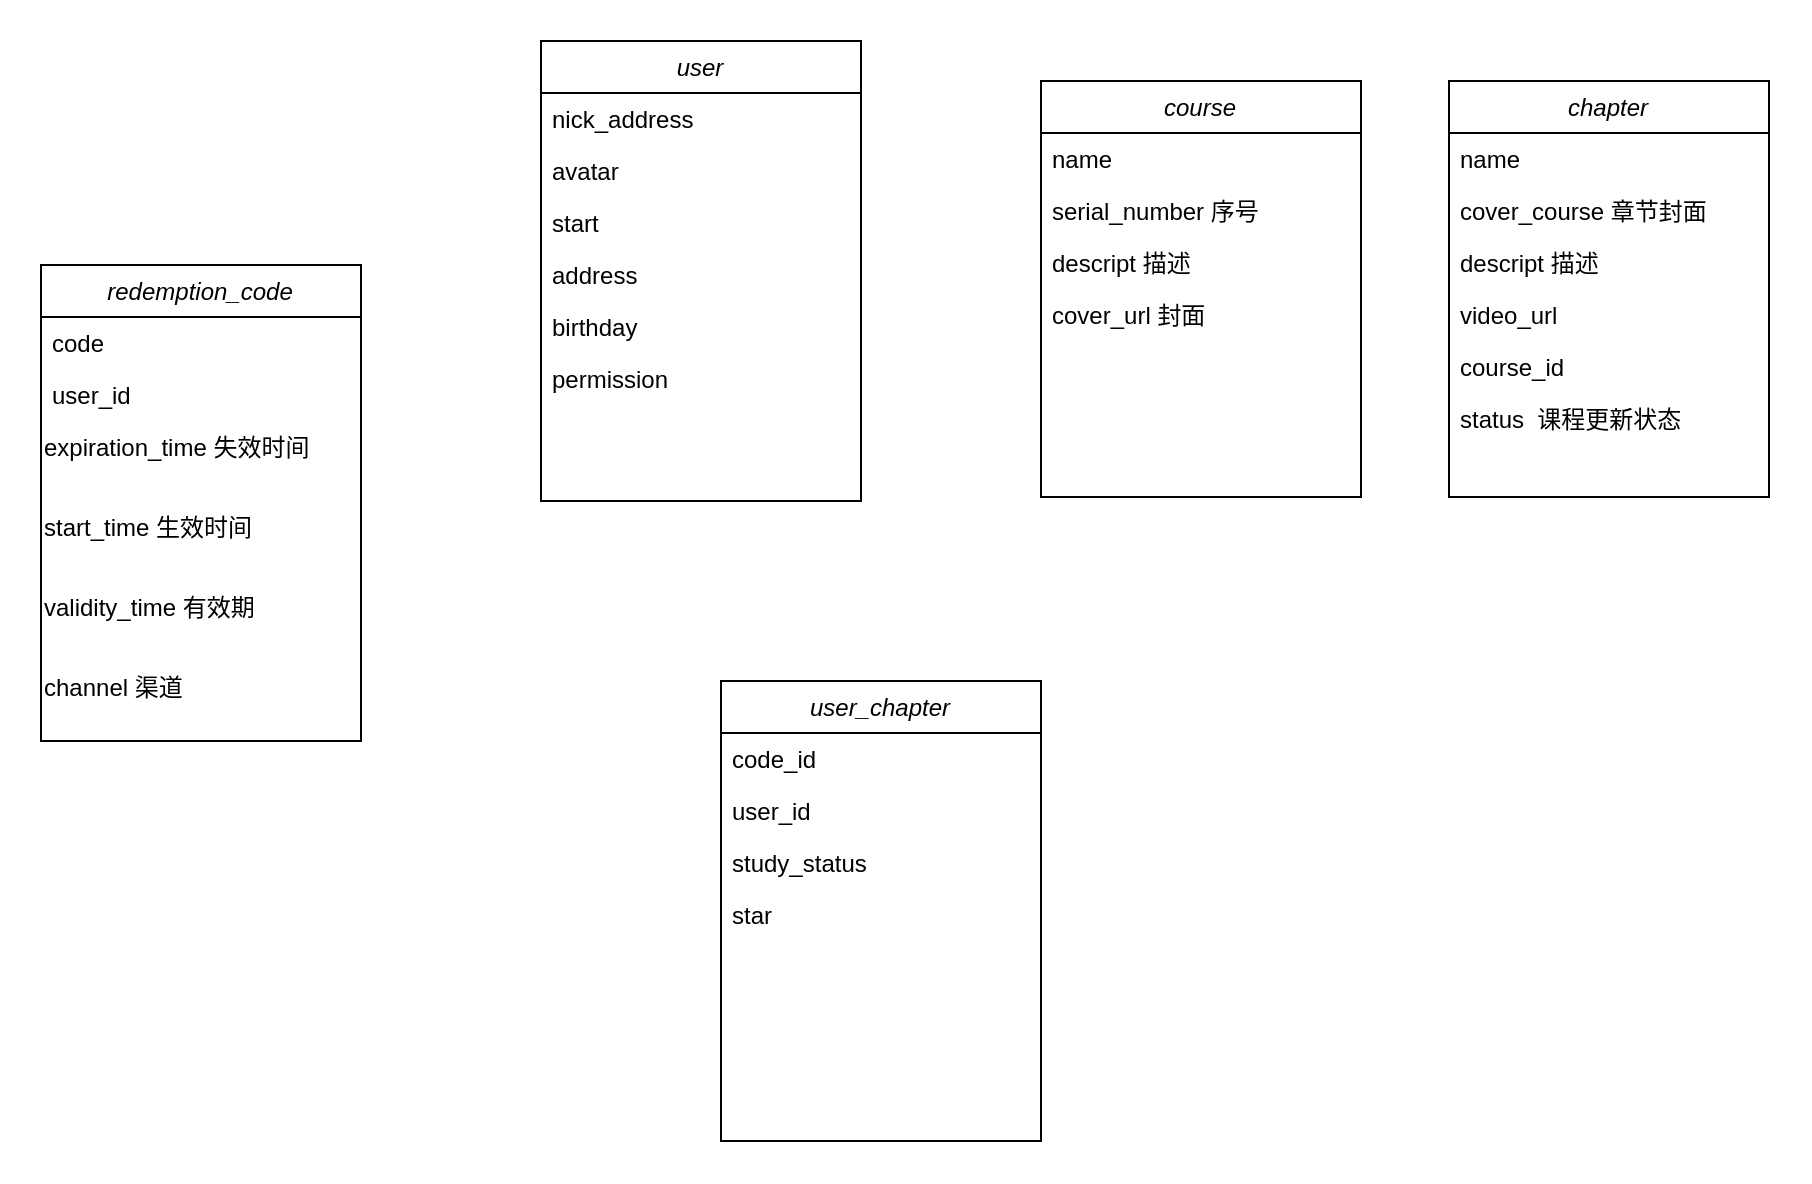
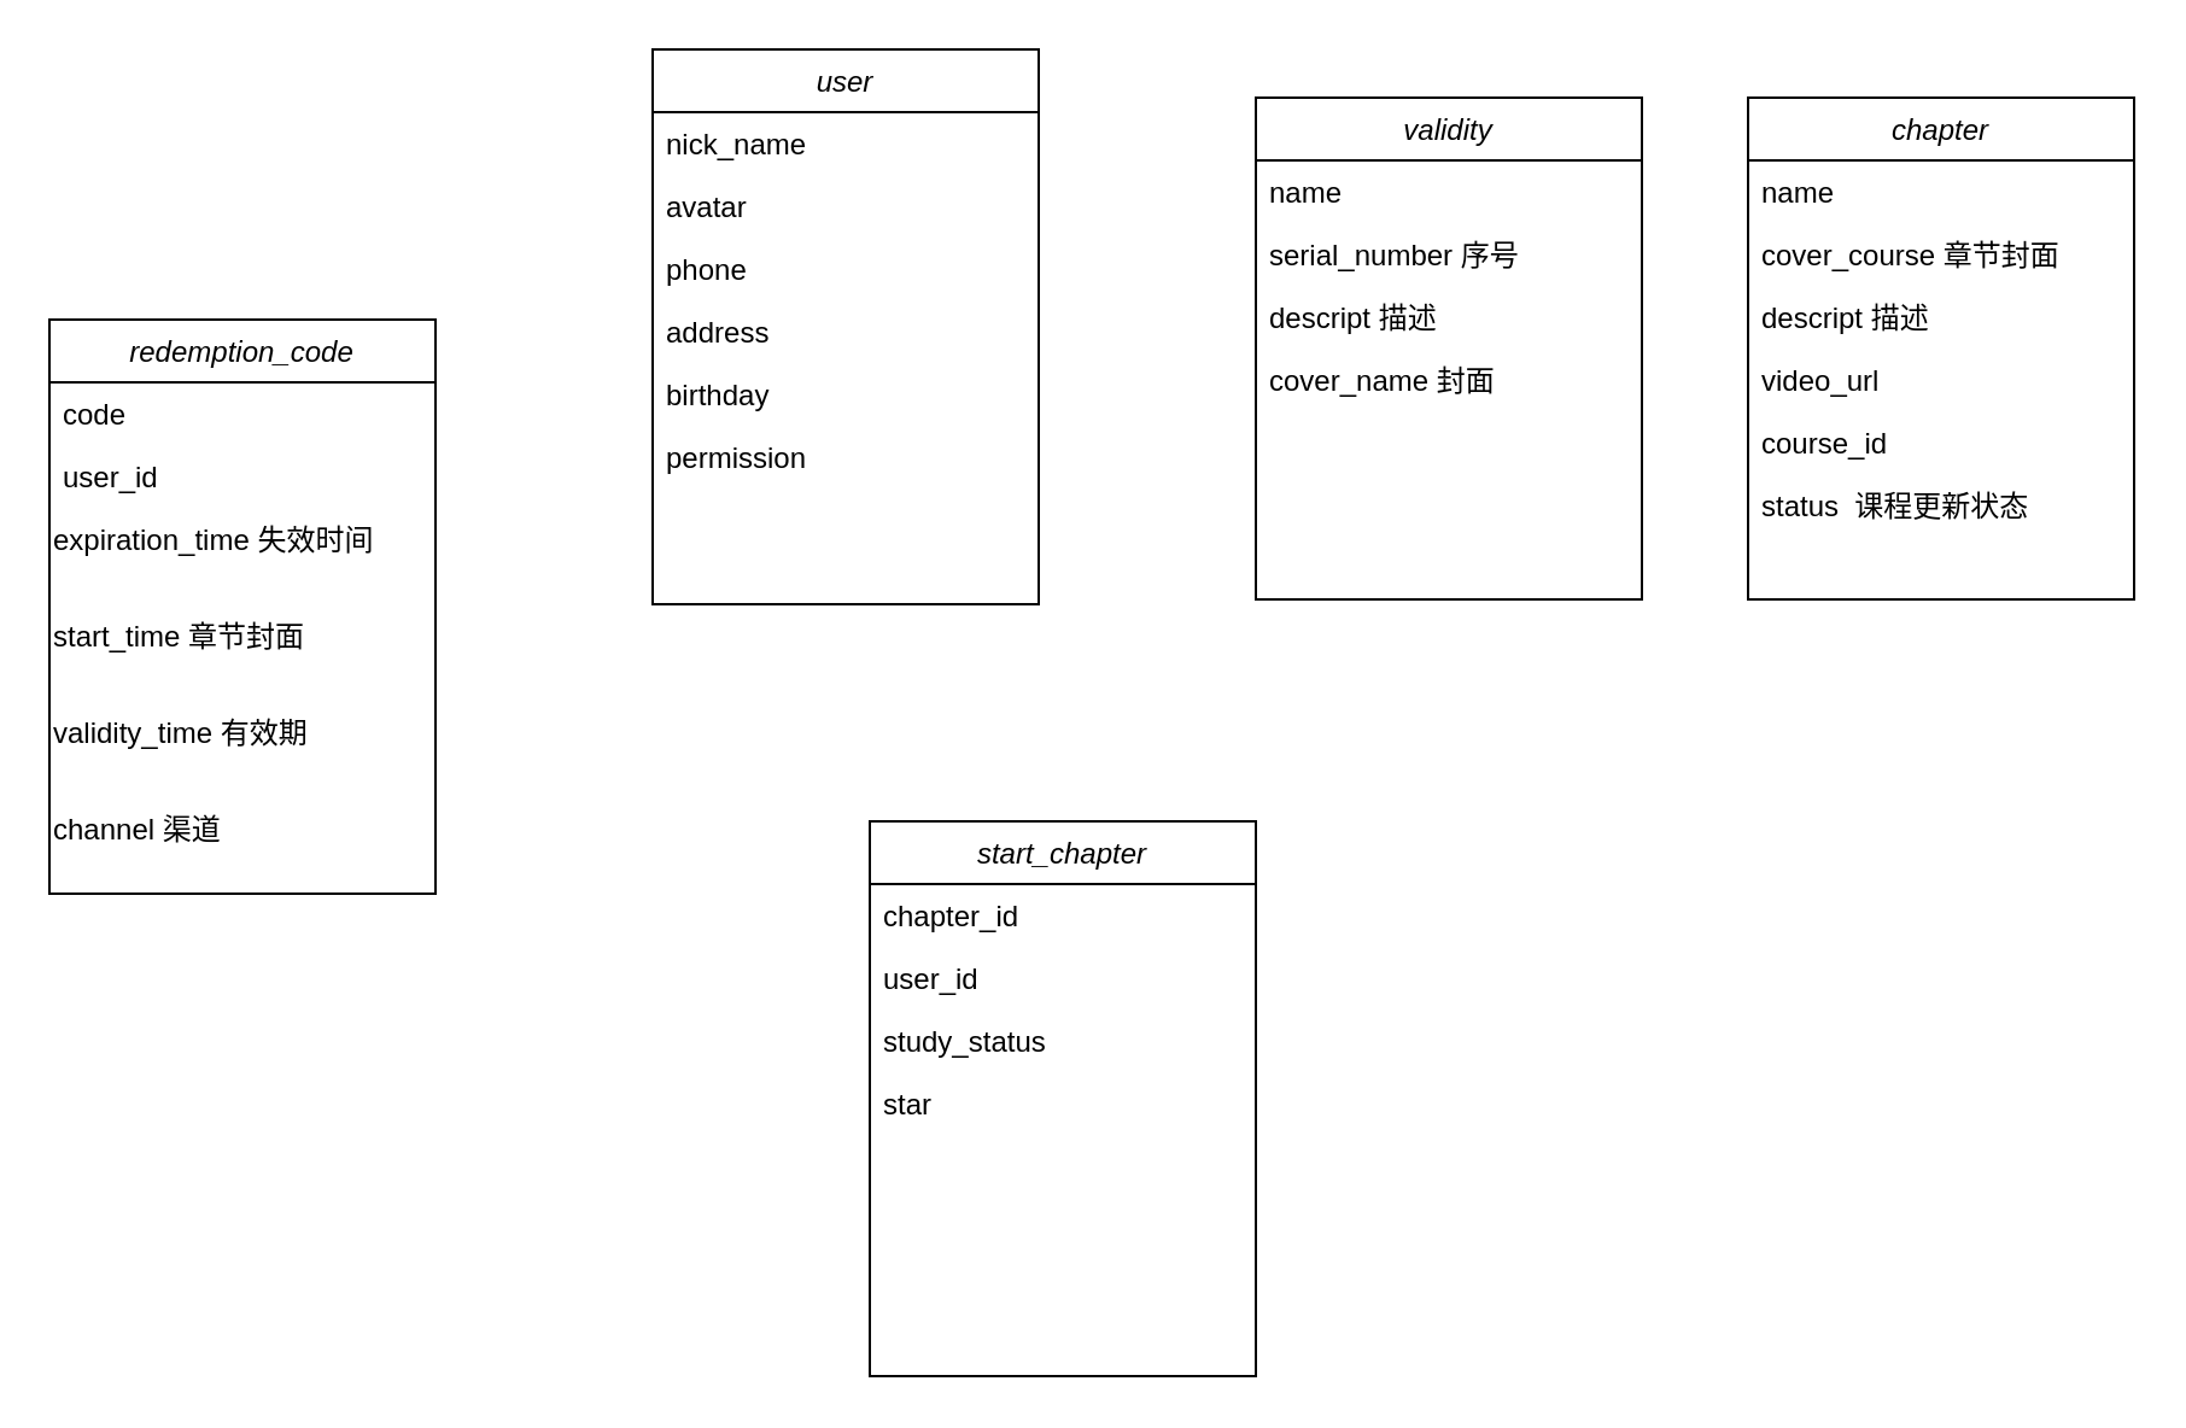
- <mxCell id="9" value="course" style="swimlane;fontStyle=2;align=center;verticalAlign=top;childLayout=stackLayout;horizontal=1;startSize=26;horizontalStack=0;resizeParent=1;resizeLast=0;collapsible=1;marginBottom=0;rounded=0;shadow=0;strokeWidth=1;" parent="1" vertex="1"><mxGeometry x="520" y="40" width="160" height="208" as="geometry"><mxRectangle x="220" y="120" width="160" height="26" as="alternateBounds" /></mxGeometry></mxCell>
+ <mxCell id="9" value="validity" style="swimlane;fontStyle=2;align=center;verticalAlign=top;childLayout=stackLayout;horizontal=1;startSize=26;horizontalStack=0;resizeParent=1;resizeLast=0;collapsible=1;marginBottom=0;rounded=0;shadow=0;strokeWidth=1;" parent="1" vertex="1"><mxGeometry x="520" y="40" width="160" height="208" as="geometry"><mxRectangle x="220" y="120" width="160" height="26" as="alternateBounds" /></mxGeometry></mxCell>
- <mxCell id="3" value="nick_address" style="text;align=left;verticalAlign=top;spacingLeft=4;spacingRight=4;overflow=hidden;rotatable=0;points=[[0,0.5],[1,0.5]];portConstraint=eastwest;" parent="2" vertex="1"><mxGeometry y="26" width="160" height="26" as="geometry" /></mxCell>
+ <mxCell id="3" value="nick_name" style="text;align=left;verticalAlign=top;spacingLeft=4;spacingRight=4;overflow=hidden;rotatable=0;points=[[0,0.5],[1,0.5]];portConstraint=eastwest;" parent="2" vertex="1"><mxGeometry y="26" width="160" height="26" as="geometry" /></mxCell>
- <mxCell id="5" value="start" style="text;align=left;verticalAlign=top;spacingLeft=4;spacingRight=4;overflow=hidden;rotatable=0;points=[[0,0.5],[1,0.5]];portConstraint=eastwest;rounded=0;shadow=0;html=0;" parent="2" vertex="1"><mxGeometry y="78" width="160" height="26" as="geometry" /></mxCell>
+ <mxCell id="5" value="phone" style="text;align=left;verticalAlign=top;spacingLeft=4;spacingRight=4;overflow=hidden;rotatable=0;points=[[0,0.5],[1,0.5]];portConstraint=eastwest;rounded=0;shadow=0;html=0;" parent="2" vertex="1"><mxGeometry y="78" width="160" height="26" as="geometry" /></mxCell>
- <mxCell id="13" value="cover_url 封面" style="text;align=left;verticalAlign=top;spacingLeft=4;spacingRight=4;overflow=hidden;rotatable=0;points=[[0,0.5],[1,0.5]];portConstraint=eastwest;rounded=0;shadow=0;html=0;" parent="9" vertex="1"><mxGeometry y="104" width="160" height="26" as="geometry" /></mxCell>
+ <mxCell id="13" value="cover_name 封面" style="text;align=left;verticalAlign=top;spacingLeft=4;spacingRight=4;overflow=hidden;rotatable=0;points=[[0,0.5],[1,0.5]];portConstraint=eastwest;rounded=0;shadow=0;html=0;" parent="9" vertex="1"><mxGeometry y="104" width="160" height="26" as="geometry" /></mxCell>
- <mxCell id="25" value="start_time 生效时间" style="text;whiteSpace=wrap;" parent="21" vertex="1"><mxGeometry y="118" width="160" height="40" as="geometry" /></mxCell>
+ <mxCell id="25" value="start_time 章节封面" style="text;whiteSpace=wrap;" parent="21" vertex="1"><mxGeometry y="118" width="160" height="40" as="geometry" /></mxCell>
- <mxCell id="28" value="user_chapter" style="swimlane;fontStyle=2;align=center;verticalAlign=top;childLayout=stackLayout;horizontal=1;startSize=26;horizontalStack=0;resizeParent=1;resizeLast=0;collapsible=1;marginBottom=0;rounded=0;shadow=0;strokeWidth=1;" parent="1" vertex="1"><mxGeometry x="360" y="340" width="160" height="230" as="geometry"><mxRectangle x="220" y="120" width="160" height="26" as="alternateBounds" /></mxGeometry></mxCell>
+ <mxCell id="28" value="start_chapter" style="swimlane;fontStyle=2;align=center;verticalAlign=top;childLayout=stackLayout;horizontal=1;startSize=26;horizontalStack=0;resizeParent=1;resizeLast=0;collapsible=1;marginBottom=0;rounded=0;shadow=0;strokeWidth=1;" parent="1" vertex="1"><mxGeometry x="360" y="340" width="160" height="230" as="geometry"><mxRectangle x="220" y="120" width="160" height="26" as="alternateBounds" /></mxGeometry></mxCell>
- <mxCell id="29" value="code_id" style="text;align=left;verticalAlign=top;spacingLeft=4;spacingRight=4;overflow=hidden;rotatable=0;points=[[0,0.5],[1,0.5]];portConstraint=eastwest;" parent="28" vertex="1"><mxGeometry y="26" width="160" height="26" as="geometry" /></mxCell>
+ <mxCell id="29" value="chapter_id" style="text;align=left;verticalAlign=top;spacingLeft=4;spacingRight=4;overflow=hidden;rotatable=0;points=[[0,0.5],[1,0.5]];portConstraint=eastwest;" parent="28" vertex="1"><mxGeometry y="26" width="160" height="26" as="geometry" /></mxCell>
